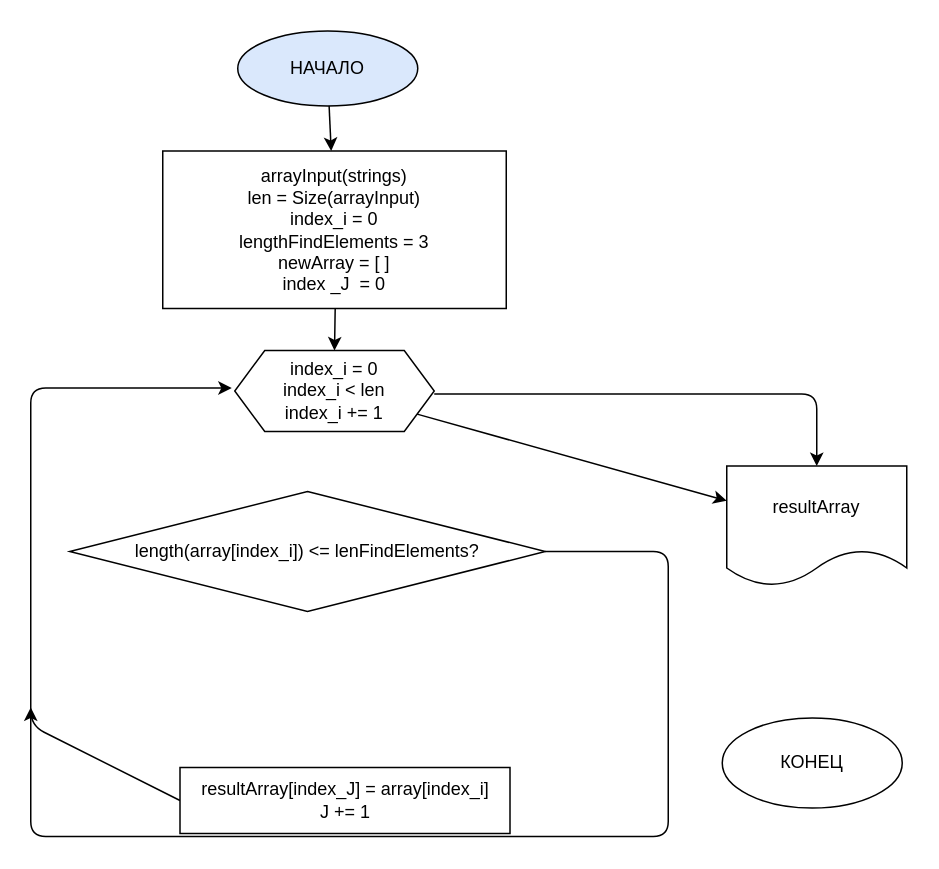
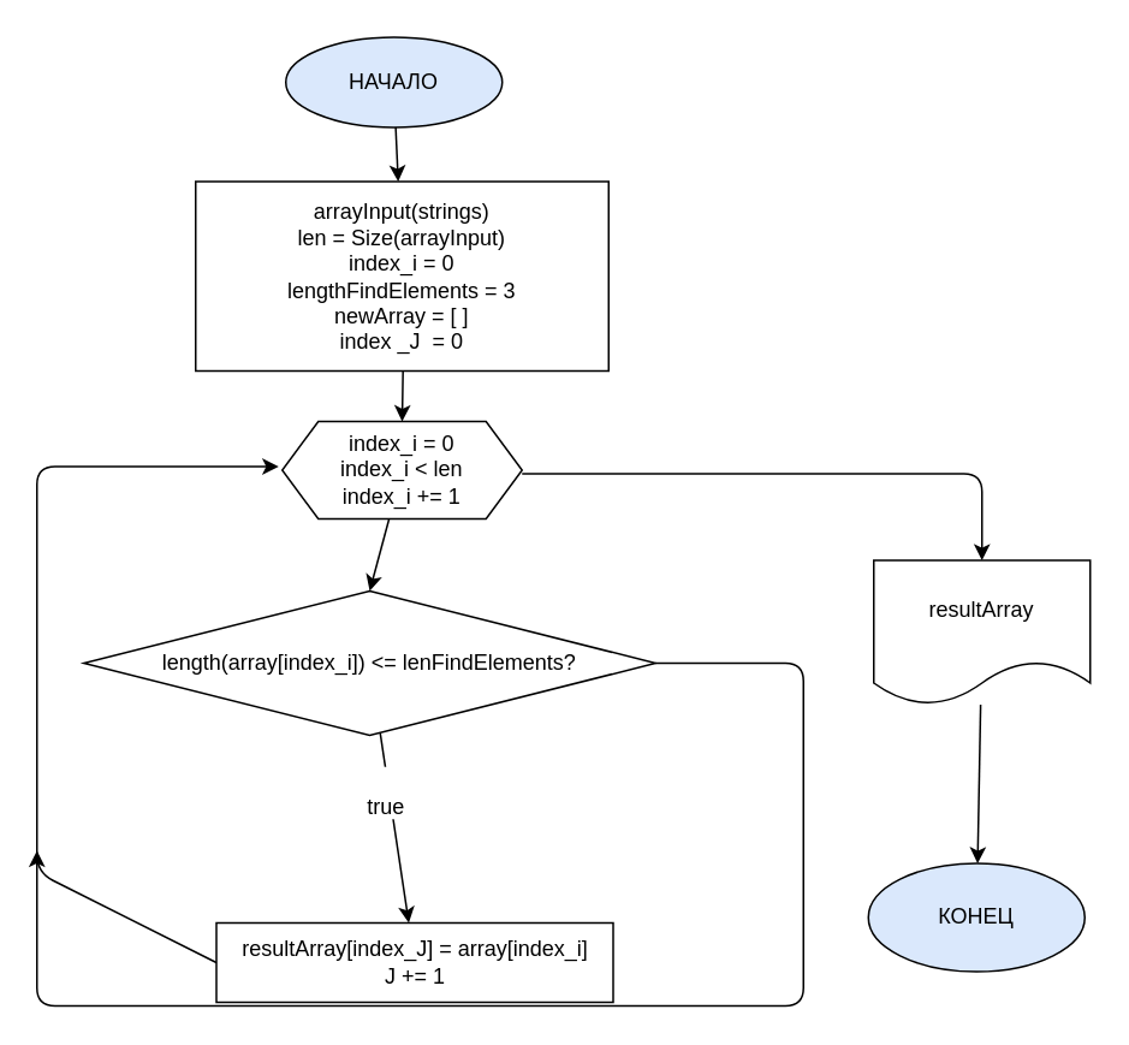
- <mxCell id="16" value="" style="endArrow=classic;html=1;" edge="1" parent="1" source="14" target="12"><mxGeometry width="50" height="50" relative="1" as="geometry"><mxPoint x="114" y="413" as="sourcePoint" /><mxPoint x="164" y="363" as="targetPoint" /></mxGeometry></mxCell>
+ <mxCell id="16" value="" style="endArrow=classic;html=1;entryX=0.5;entryY=0;entryDx=0;entryDy=0;" edge="1" parent="1" source="14" target="8"><mxGeometry width="50" height="50" relative="1" as="geometry"><mxPoint x="114" y="413" as="sourcePoint" /><mxPoint x="164" y="363" as="targetPoint" /></mxGeometry></mxCell>
+ <mxCell id="11" value="" style="edgeStyle=none;html=1;fontSize=12;" parent="1" source="12" target="13" edge="1"><mxGeometry relative="1" as="geometry" /></mxCell>
+ <mxCell id="6" value="" style="edgeStyle=none;html=1;fontSize=12;" parent="1" source="8" target="10" edge="1"><mxGeometry relative="1" as="geometry" /></mxCell>
+ <mxCell id="7" value="&amp;nbsp;&lt;br&gt;true&amp;nbsp;&lt;br&gt;" style="edgeLabel;html=1;align=center;verticalAlign=middle;resizable=0;points=[];fontSize=12;" parent="6" vertex="1" connectable="0"><mxGeometry x="-0.537" y="-4" relative="1" as="geometry"><mxPoint x="4" y="8" as="offset" /></mxGeometry></mxCell>
- <mxCell id="13" value="КОНЕЦ" style="ellipse;whiteSpace=wrap;html=1;" parent="1" vertex="1"><mxGeometry x="481" y="478" width="120" height="60" as="geometry" /></mxCell>
+ <mxCell id="13" value="КОНЕЦ" style="ellipse;whiteSpace=wrap;html=1;fillColor=#dae8fc;" parent="1" vertex="1"><mxGeometry x="481" y="478" width="120" height="60" as="geometry" /></mxCell>
